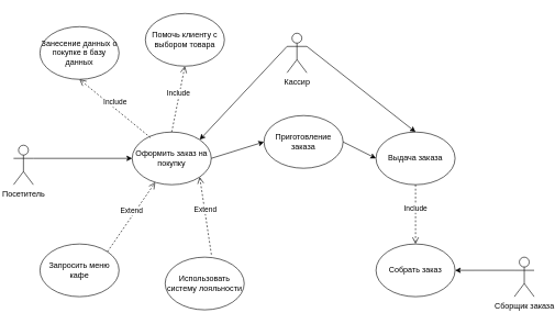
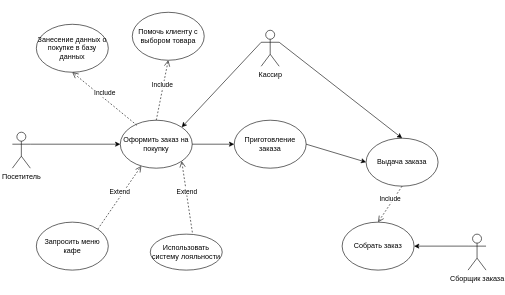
- <mxCell id="22" value="Приготовление заказа" style="ellipse;whiteSpace=wrap;html=1;" vertex="1" parent="1"><mxGeometry x="400" y="175" width="120" height="80" as="geometry" /></mxCell>
+ <mxCell id="22" value="Приготовление заказа" style="ellipse;whiteSpace=wrap;html=1;" vertex="1" parent="1"><mxGeometry x="390" y="200" width="120" height="80" as="geometry" /></mxCell>
- <mxCell id="16" value="Выдача заказа" style="ellipse;whiteSpace=wrap;html=1;" vertex="1" parent="1"><mxGeometry x="570" y="200" width="120" height="80" as="geometry" /></mxCell>
+ <mxCell id="16" value="Выдача заказа" style="ellipse;whiteSpace=wrap;html=1;" vertex="1" parent="1"><mxGeometry x="610" y="230" width="120" height="80" as="geometry" /></mxCell>
- <mxCell id="14" value="Использовать систему лояльности" style="ellipse;whiteSpace=wrap;html=1;" vertex="1" parent="1"><mxGeometry x="250" y="390" width="120" height="80" as="geometry" /></mxCell>
+ <mxCell id="14" value="Использовать систему лояльности" style="ellipse;whiteSpace=wrap;html=1;" vertex="1" parent="1"><mxGeometry x="250" y="390" width="120" height="60" as="geometry" /></mxCell>
